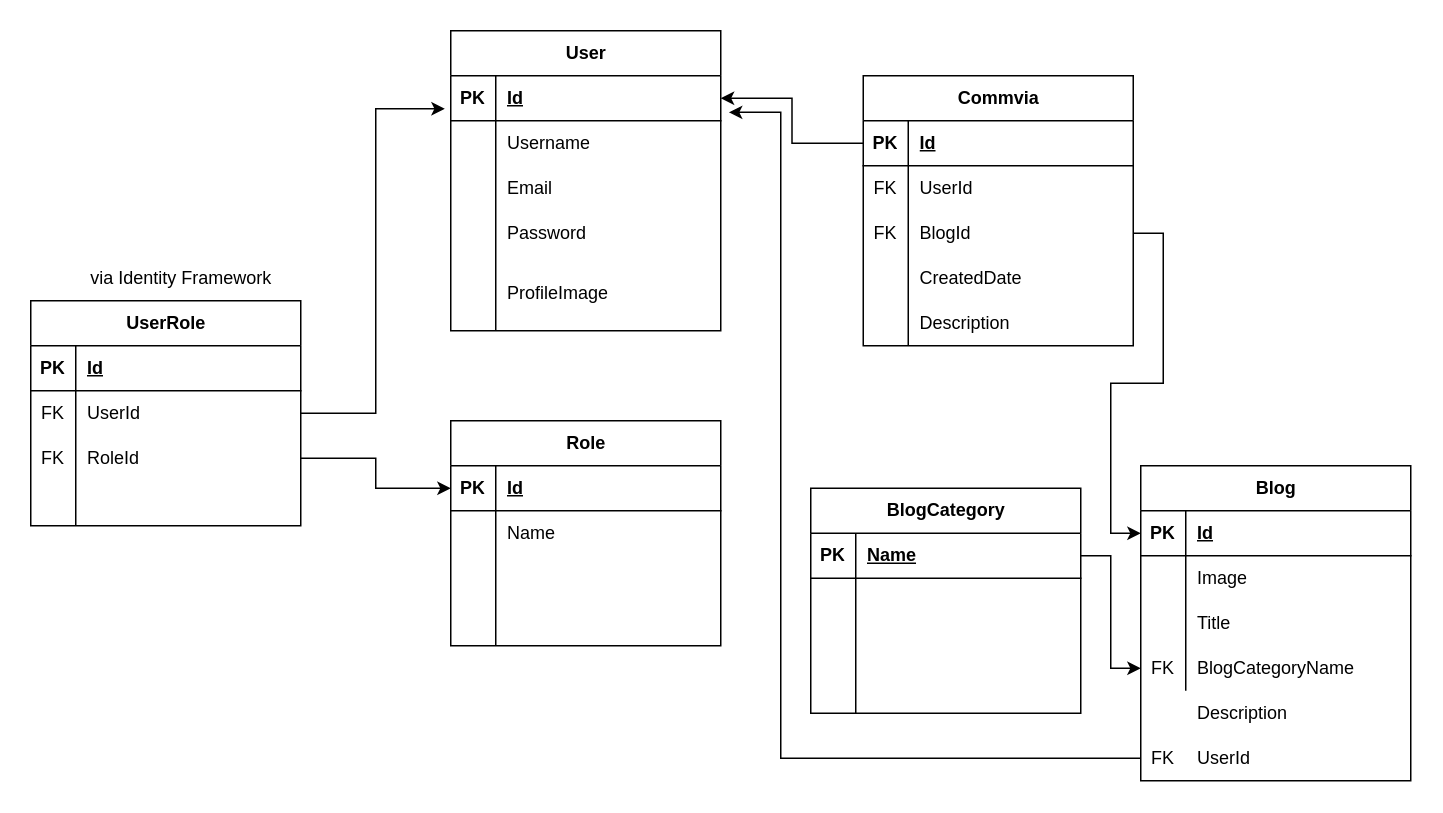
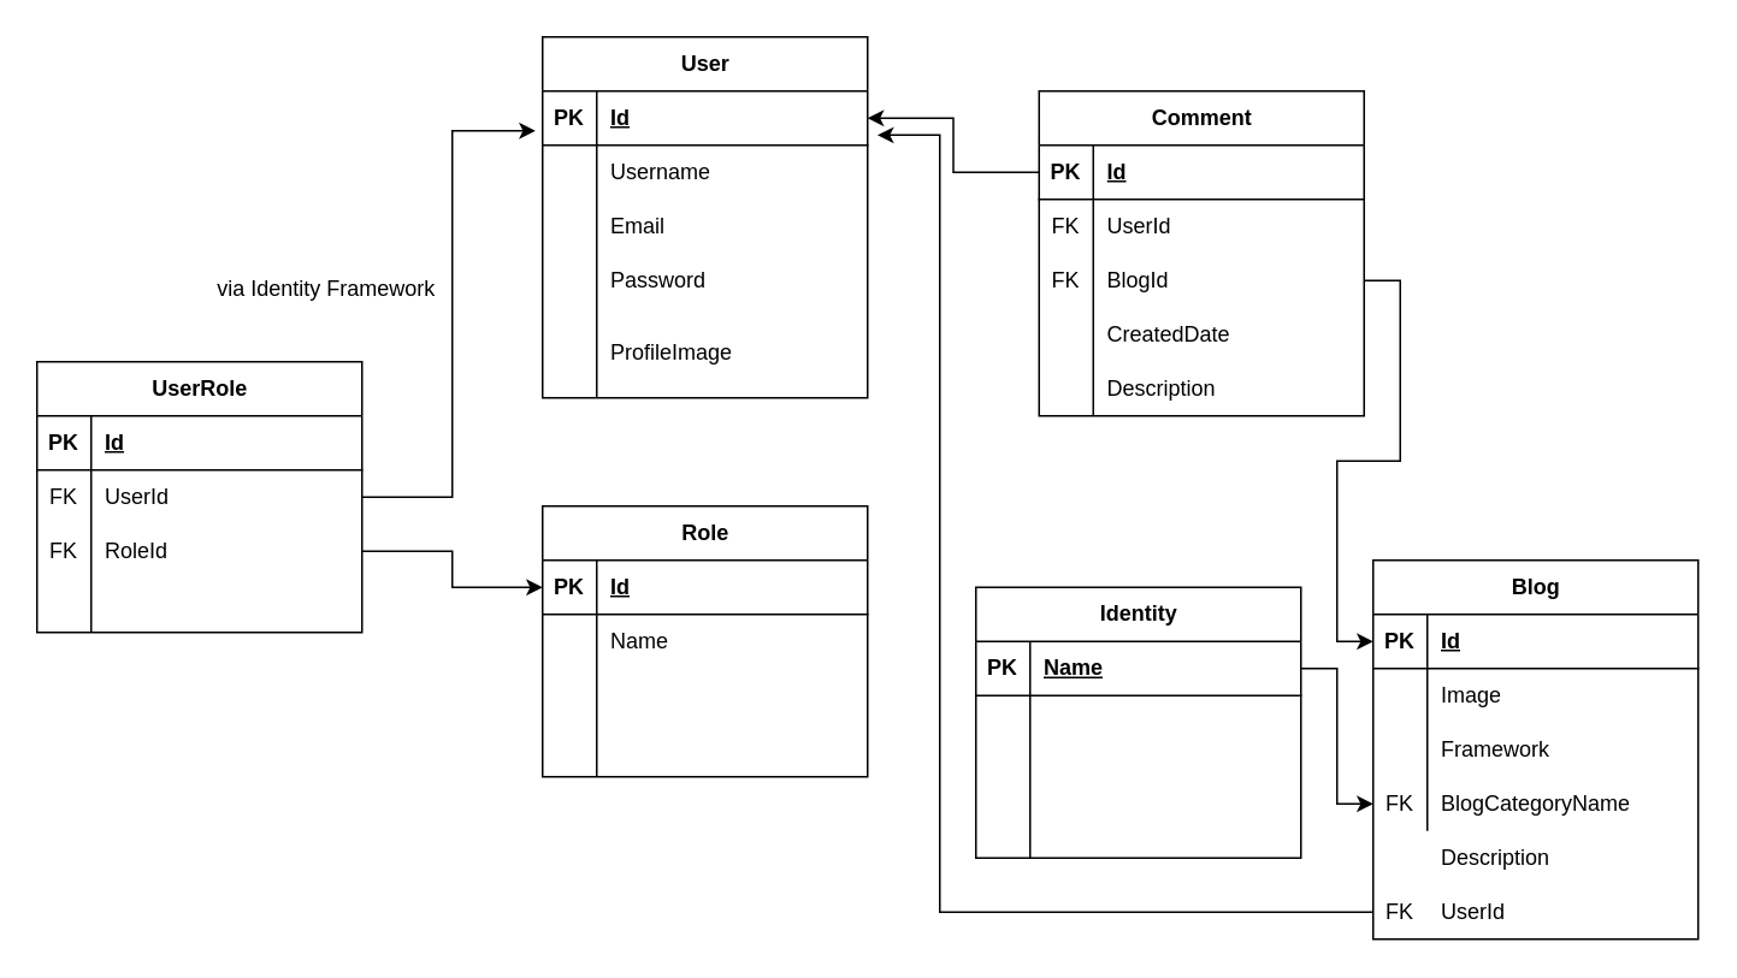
- <mxCell id="77" value="Comm&lt;span style=&quot;background-color: initial;&quot;&gt;via&lt;/span&gt;" style="shape=table;startSize=30;container=1;collapsible=1;childLayout=tableLayout;fixedRows=1;rowLines=0;fontStyle=1;align=center;resizeLast=1;html=1;" parent="1" vertex="1"><mxGeometry x="575" y="50" width="180" height="180" as="geometry" /></mxCell>
+ <mxCell id="77" value="Comm&lt;span style=&quot;background-color: initial;&quot;&gt;ent&lt;/span&gt;" style="shape=table;startSize=30;container=1;collapsible=1;childLayout=tableLayout;fixedRows=1;rowLines=0;fontStyle=1;align=center;resizeLast=1;html=1;" parent="1" vertex="1"><mxGeometry x="575" y="50" width="180" height="180" as="geometry" /></mxCell>
- <mxCell id="46" value="via Identity Framework" style="text;html=1;align=center;verticalAlign=middle;resizable=0;points=[];autosize=1;strokeColor=none;fillColor=none;" parent="1" vertex="1"><mxGeometry x="50" y="170" width="140" height="30" as="geometry" /></mxCell>
+ <mxCell id="46" value="via Identity Framework" style="text;html=1;align=center;verticalAlign=middle;resizable=0;points=[];autosize=1;strokeColor=none;fillColor=none;" parent="1" vertex="1"><mxGeometry x="110" y="145" width="140" height="30" as="geometry" /></mxCell>
- <mxCell id="60" value="BlogCategory" style="shape=table;startSize=30;container=1;collapsible=1;childLayout=tableLayout;fixedRows=1;rowLines=0;fontStyle=1;align=center;resizeLast=1;html=1;" parent="1" vertex="1"><mxGeometry x="540" y="325" width="180" height="150" as="geometry" /></mxCell>
+ <mxCell id="60" value="Identity" style="shape=table;startSize=30;container=1;collapsible=1;childLayout=tableLayout;fixedRows=1;rowLines=0;fontStyle=1;align=center;resizeLast=1;html=1;" parent="1" vertex="1"><mxGeometry x="540" y="325" width="180" height="150" as="geometry" /></mxCell>
- <mxCell id="56" value="Title" style="shape=partialRectangle;connectable=0;fillColor=none;top=0;left=0;bottom=0;right=0;align=left;spacingLeft=6;overflow=hidden;whiteSpace=wrap;html=1;" parent="54" vertex="1"><mxGeometry x="30" width="150" height="30" as="geometry"><mxRectangle width="150" height="30" as="alternateBounds" /></mxGeometry></mxCell>
+ <mxCell id="56" value="Framework" style="shape=partialRectangle;connectable=0;fillColor=none;top=0;left=0;bottom=0;right=0;align=left;spacingLeft=6;overflow=hidden;whiteSpace=wrap;html=1;" parent="54" vertex="1"><mxGeometry x="30" width="150" height="30" as="geometry"><mxRectangle width="150" height="30" as="alternateBounds" /></mxGeometry></mxCell>
